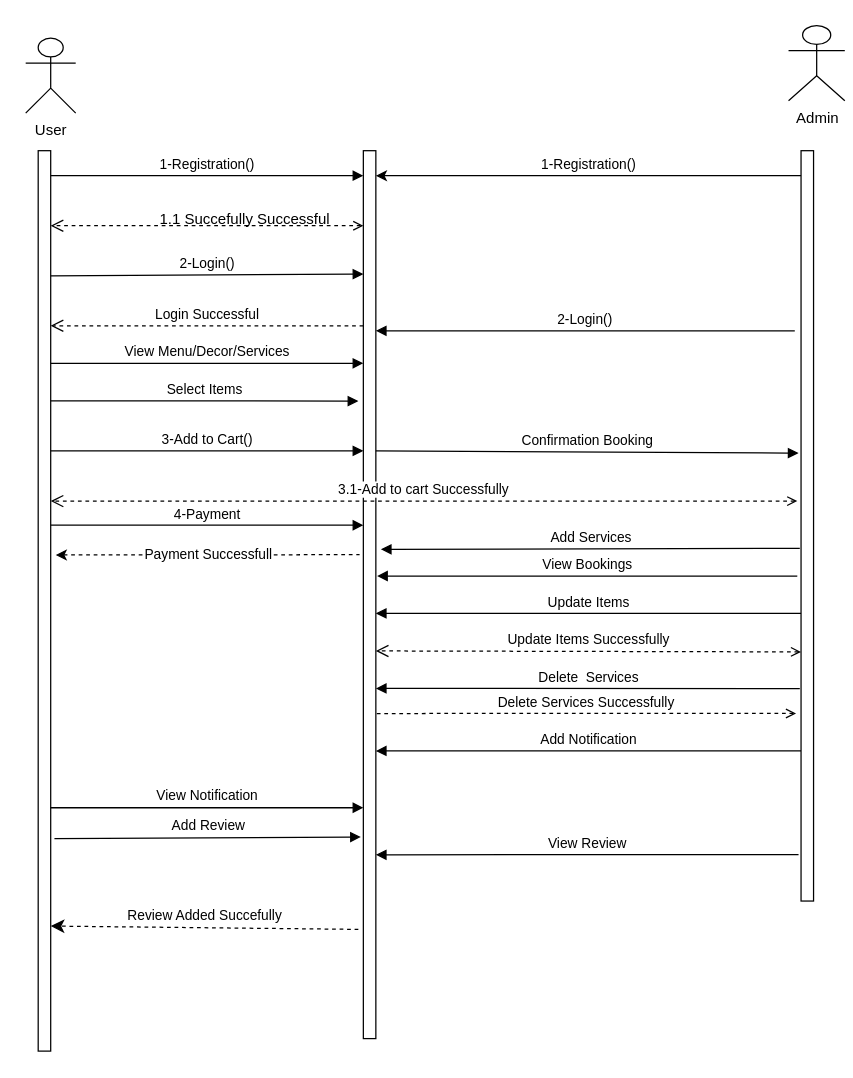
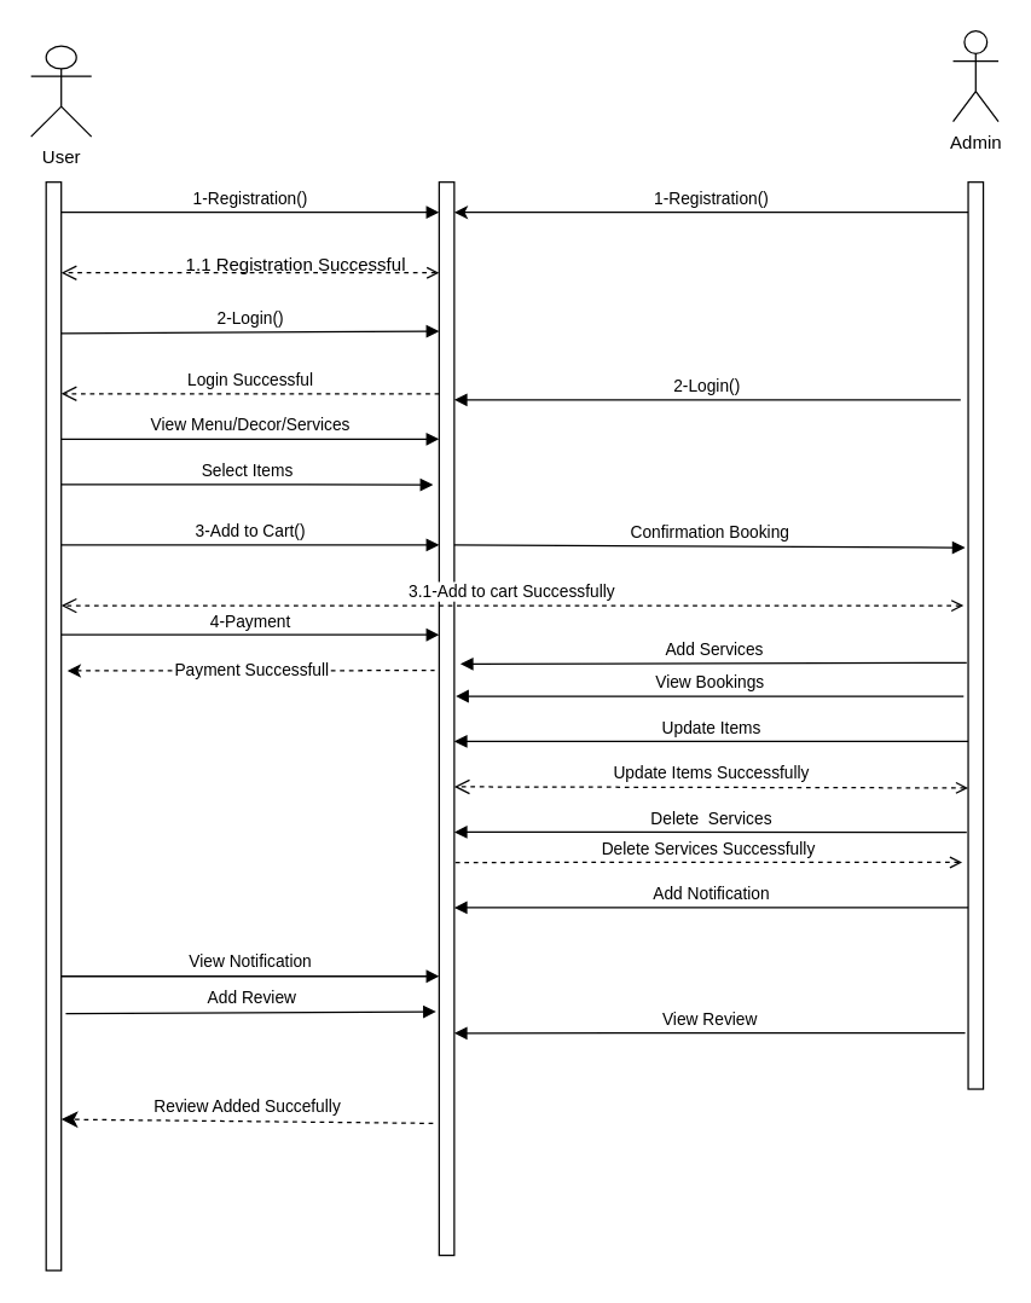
- <mxCell id="4" value="Admin" style="shape=umlActor;verticalLabelPosition=bottom;verticalAlign=top;html=1;outlineConnect=0;" vertex="1" parent="1"><mxGeometry x="630" y="20" width="45" height="60" as="geometry" /></mxCell>
+ <mxCell id="4" value="Admin" style="shape=umlActor;verticalLabelPosition=bottom;verticalAlign=top;html=1;outlineConnect=0;" vertex="1" parent="1"><mxGeometry x="630" y="20" width="30" height="60" as="geometry" /></mxCell>
- <mxCell id="10" value="1.1 Succefully Successful" style="text;html=1;align=center;verticalAlign=middle;resizable=0;points=[];autosize=1;strokeColor=none;fillColor=none;" vertex="1" parent="1"><mxGeometry x="110" y="160" width="170" height="30" as="geometry" /></mxCell>
+ <mxCell id="10" value="1.1 Registration Successful" style="text;html=1;align=center;verticalAlign=middle;resizable=0;points=[];autosize=1;strokeColor=none;fillColor=none;" vertex="1" parent="1"><mxGeometry x="110" y="160" width="170" height="30" as="geometry" /></mxCell>
